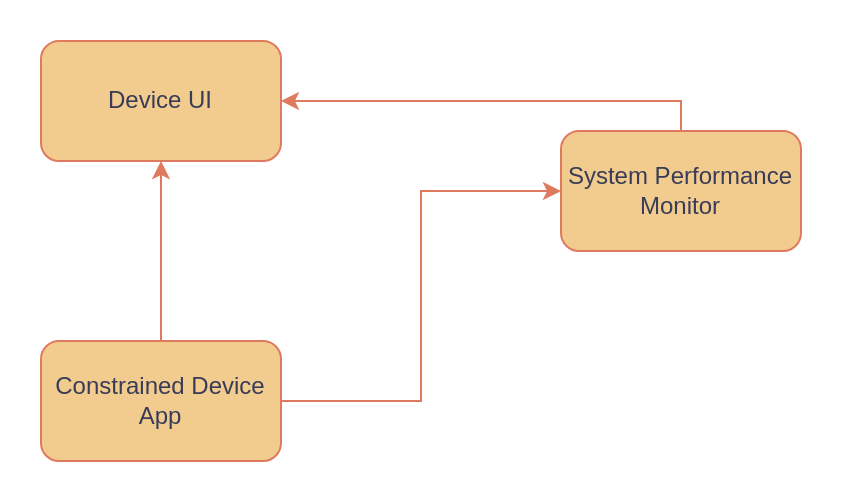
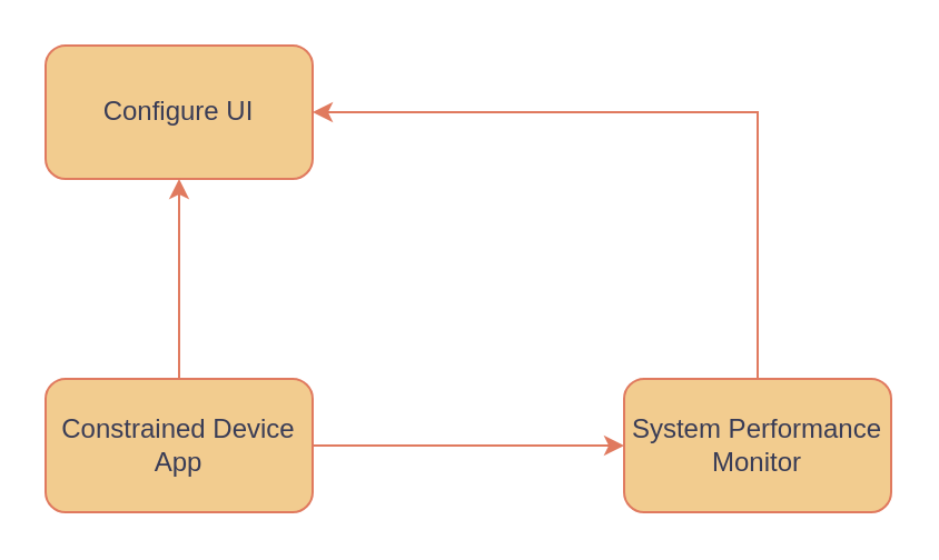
- <mxCell id="7" value="Device UI" style="rounded=1;whiteSpace=wrap;html=1;labelBackgroundColor=none;fillColor=#F2CC8F;strokeColor=#E07A5F;fontColor=#393C56;" vertex="1" parent="1"><mxGeometry x="20" y="20" width="120" height="60" as="geometry" /></mxCell>
+ <mxCell id="7" value="Configure UI" style="rounded=1;whiteSpace=wrap;html=1;labelBackgroundColor=none;fillColor=#F2CC8F;strokeColor=#E07A5F;fontColor=#393C56;" vertex="1" parent="1"><mxGeometry x="20" y="20" width="120" height="60" as="geometry" /></mxCell>
- <mxCell id="6" value="System Performance Monitor" style="rounded=1;whiteSpace=wrap;html=1;labelBackgroundColor=none;fillColor=#F2CC8F;strokeColor=#E07A5F;fontColor=#393C56;" vertex="1" parent="1"><mxGeometry x="280" y="65" width="120" height="60" as="geometry" /></mxCell>
+ <mxCell id="6" value="System Performance Monitor" style="rounded=1;whiteSpace=wrap;html=1;labelBackgroundColor=none;fillColor=#F2CC8F;strokeColor=#E07A5F;fontColor=#393C56;" vertex="1" parent="1"><mxGeometry x="280" y="170" width="120" height="60" as="geometry" /></mxCell>
